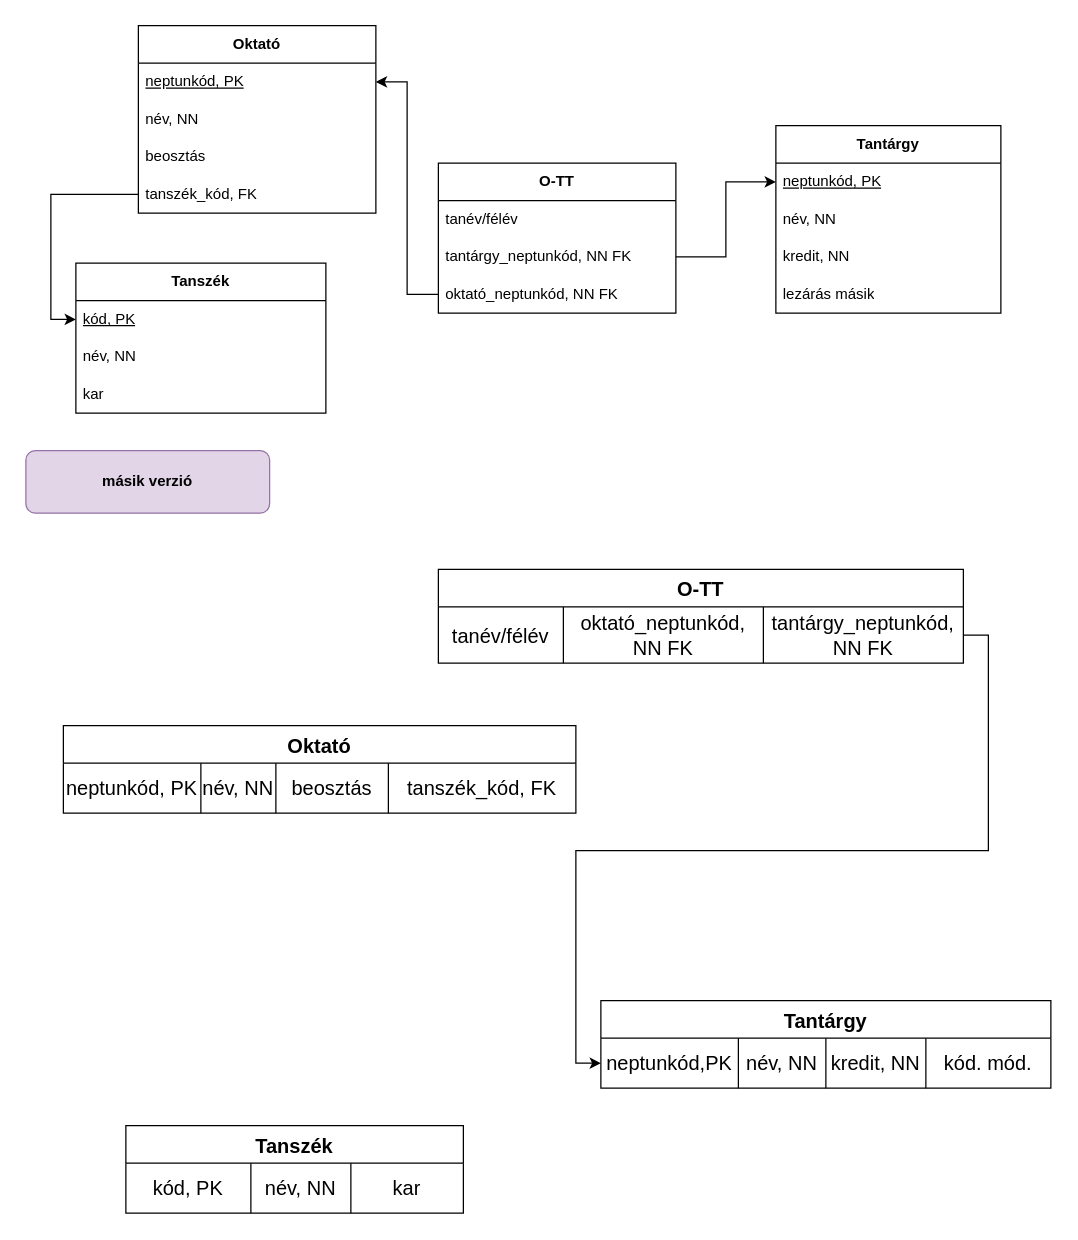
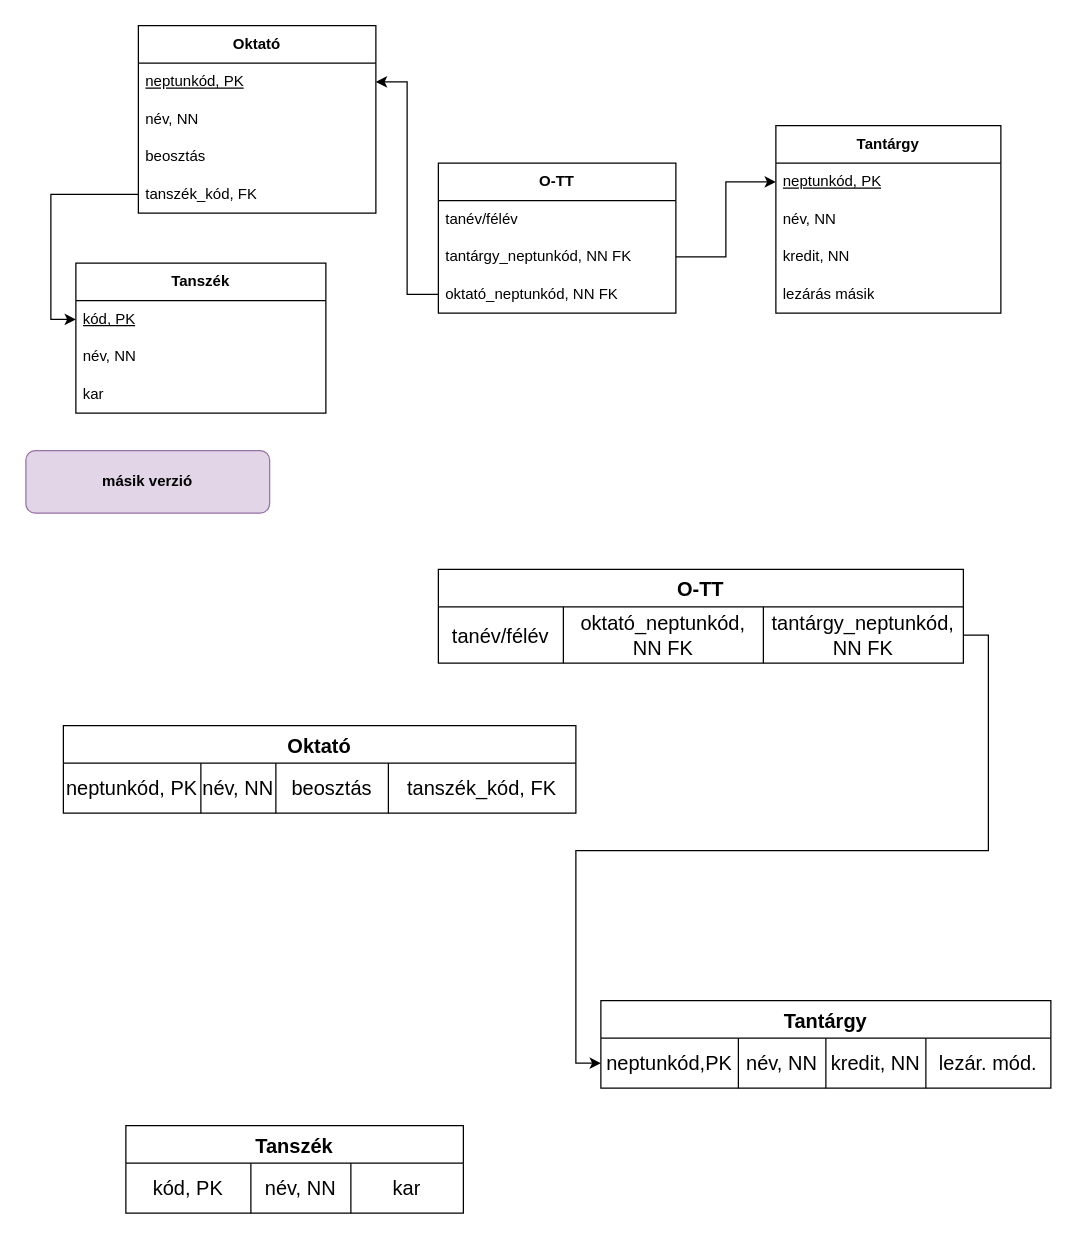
- <mxCell id="34" value="kód. mód." style="shape=partialRectangle;html=1;whiteSpace=wrap;connectable=0;strokeColor=inherit;overflow=hidden;fillColor=none;top=0;left=0;bottom=0;right=0;pointerEvents=1;fontSize=16;" vertex="1" parent="30"><mxGeometry x="260" width="100" height="40" as="geometry"><mxRectangle width="100" height="40" as="alternateBounds" /></mxGeometry></mxCell>
+ <mxCell id="34" value="lezár. mód." style="shape=partialRectangle;html=1;whiteSpace=wrap;connectable=0;strokeColor=inherit;overflow=hidden;fillColor=none;top=0;left=0;bottom=0;right=0;pointerEvents=1;fontSize=16;" vertex="1" parent="30"><mxGeometry x="260" width="100" height="40" as="geometry"><mxRectangle width="100" height="40" as="alternateBounds" /></mxGeometry></mxCell>
